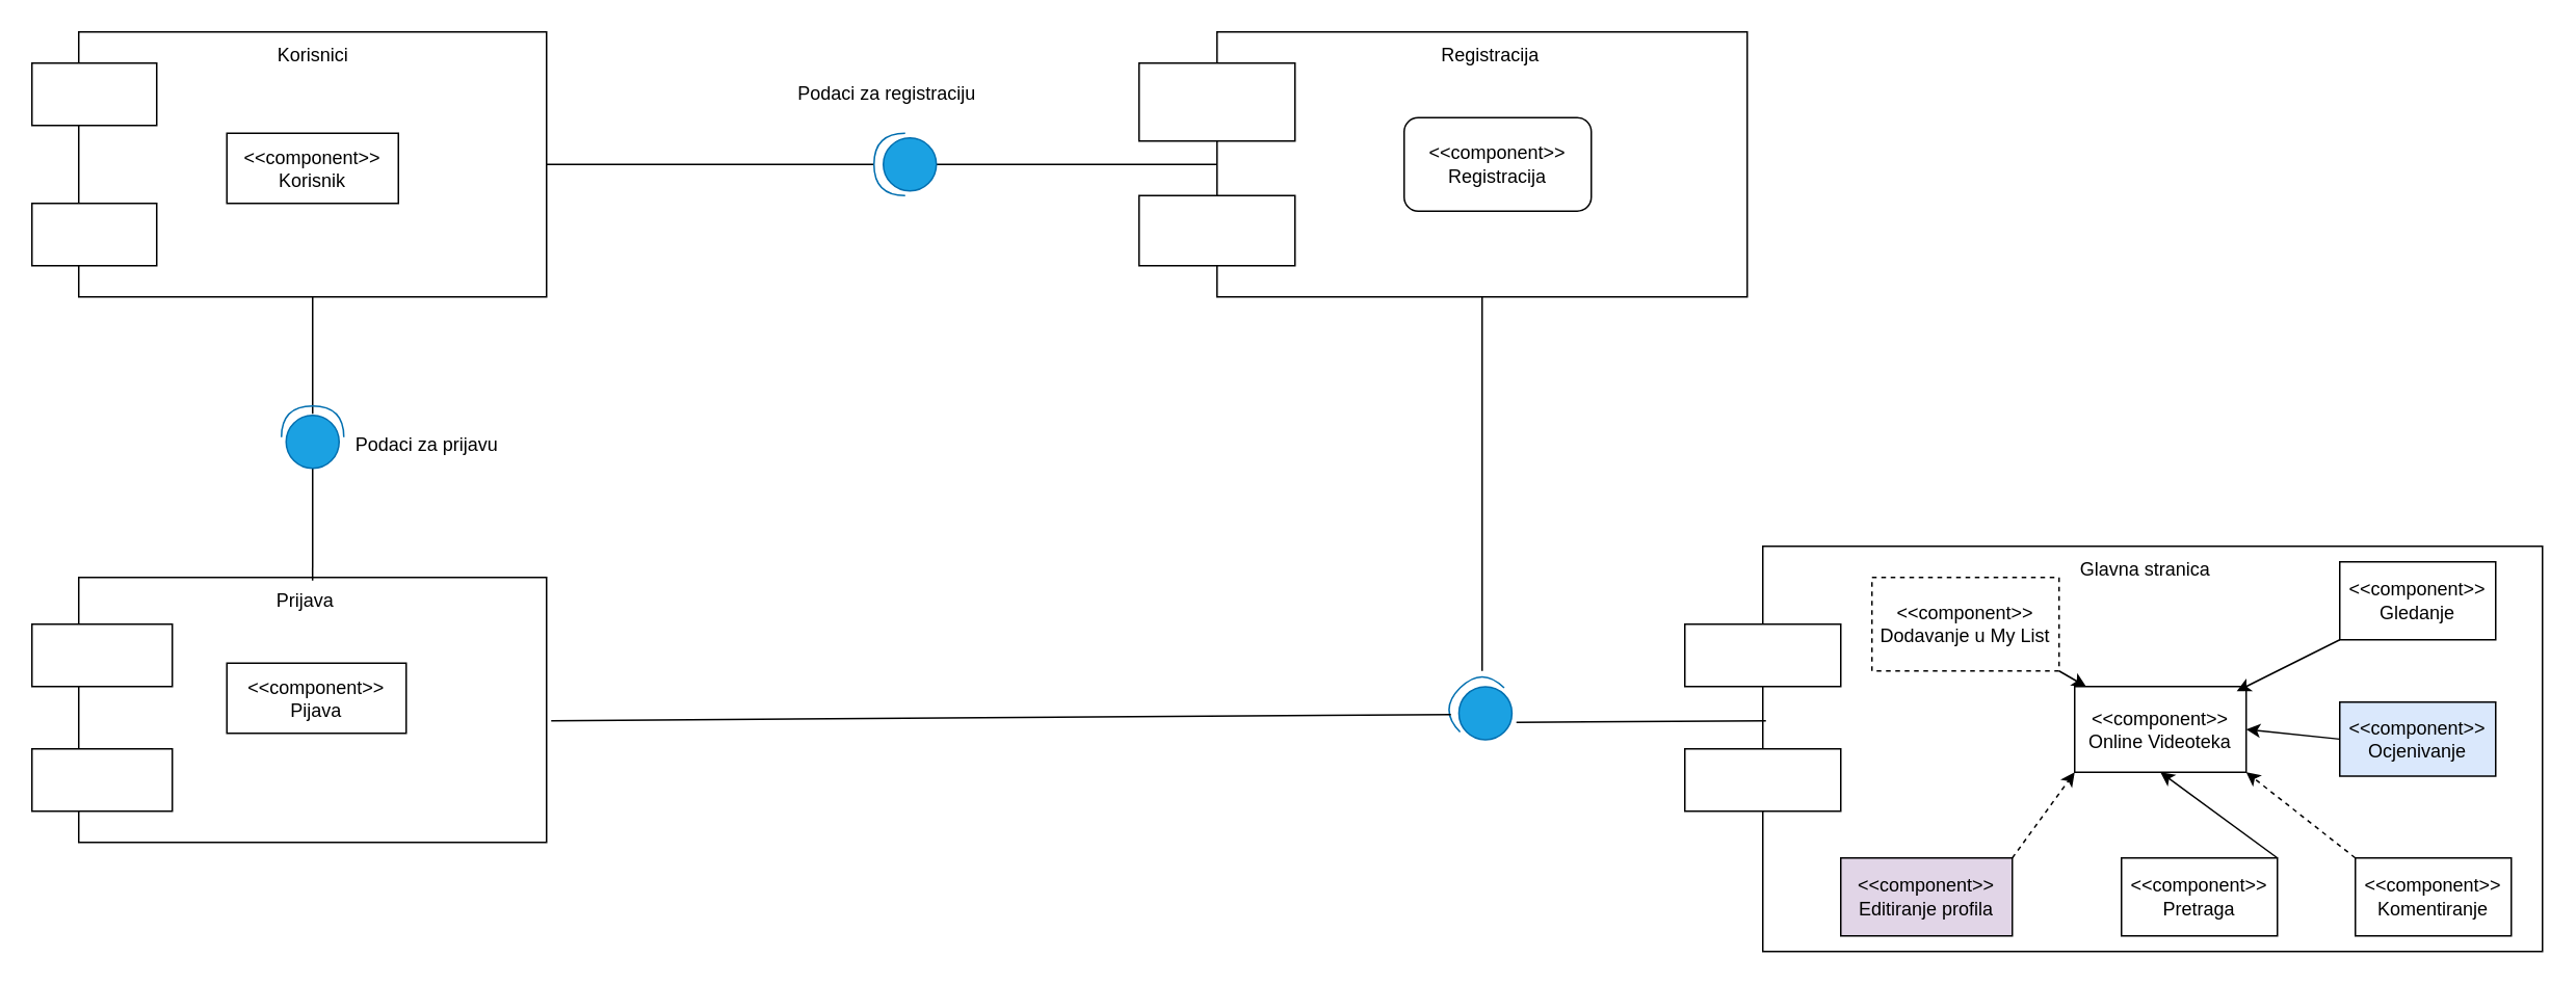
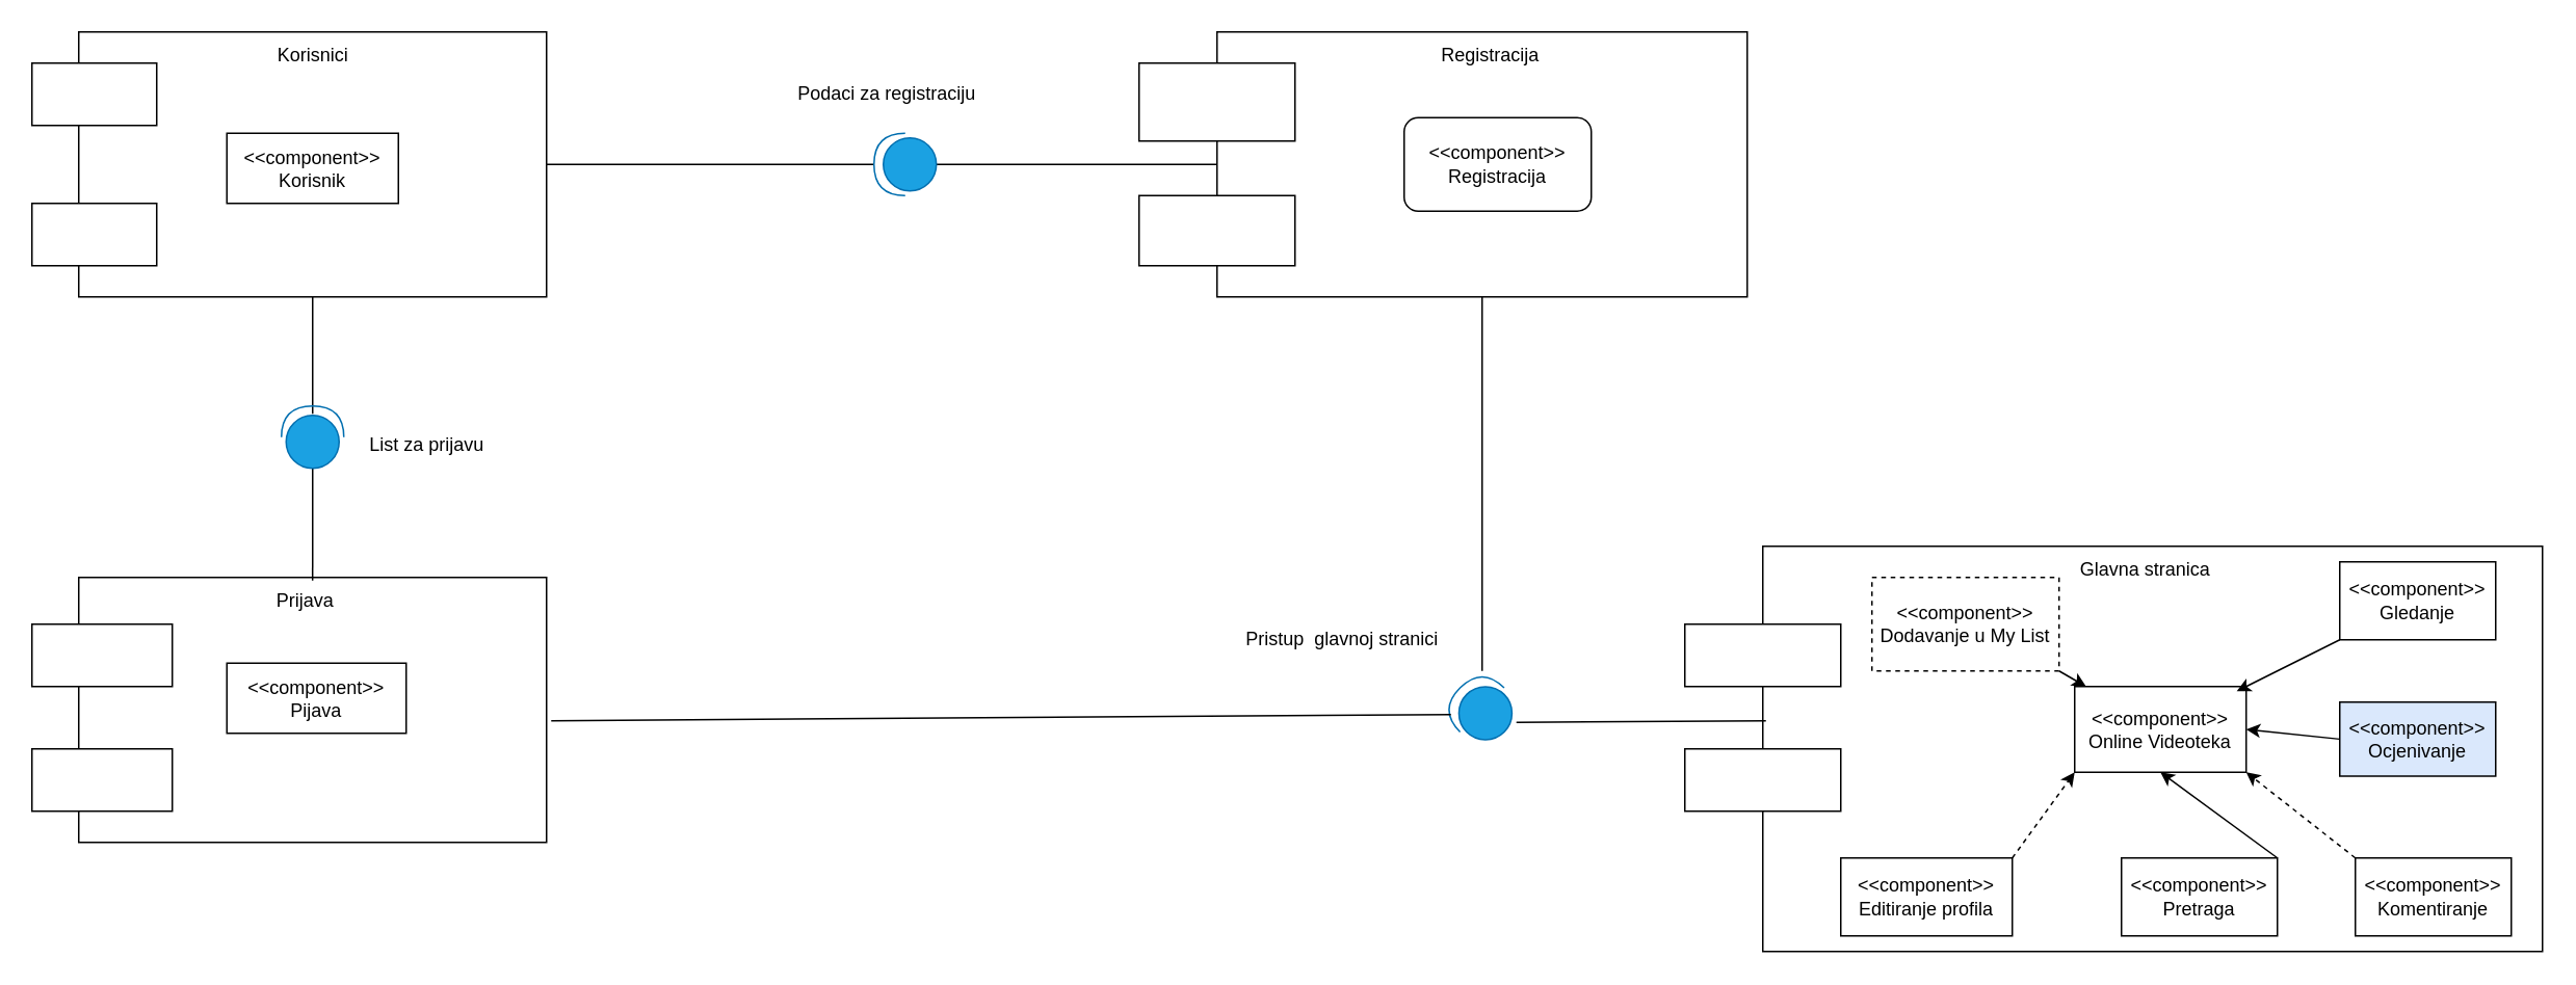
- <mxCell id="10" value="Podaci za prijavu" style="text;html=1;align=center;verticalAlign=middle;resizable=0;points=[];autosize=1;strokeColor=none;fillColor=none;" vertex="1" parent="1"><mxGeometry x="217.5" y="270" width="110" height="30" as="geometry" /></mxCell>
+ <mxCell id="10" value="List za prijavu" style="text;html=1;align=center;verticalAlign=middle;resizable=0;points=[];autosize=1;strokeColor=none;fillColor=none;" vertex="1" parent="1"><mxGeometry x="217.5" y="270" width="110" height="30" as="geometry" /></mxCell>
+ <mxCell id="27" value="Pristup&amp;nbsp;&amp;nbsp;glavnoj stranici" style="text;html=1;align=center;verticalAlign=middle;resizable=0;points=[];autosize=1;strokeColor=none;fillColor=none;" vertex="1" parent="1"><mxGeometry x="785" y="395" width="150" height="30" as="geometry" /></mxCell>
- <mxCell id="37" value="&amp;lt;&amp;lt;component&amp;gt;&amp;gt;&lt;br&gt;Editiranje profila" style="rounded=0;whiteSpace=wrap;html=1;fillColor=#e1d5e7;" vertex="1" parent="1"><mxGeometry x="1180" y="550" width="110" height="50" as="geometry" /></mxCell>
+ <mxCell id="37" value="&amp;lt;&amp;lt;component&amp;gt;&amp;gt;&lt;br&gt;Editiranje profila" style="rounded=0;whiteSpace=wrap;html=1;" vertex="1" parent="1"><mxGeometry x="1180" y="550" width="110" height="50" as="geometry" /></mxCell>
